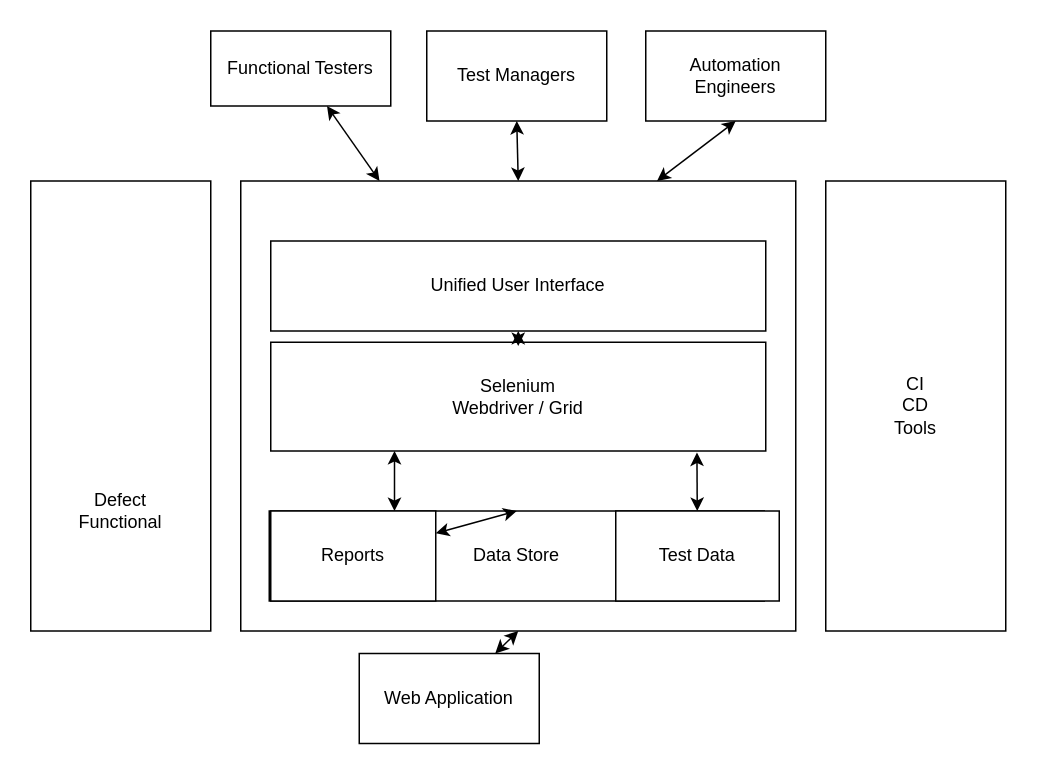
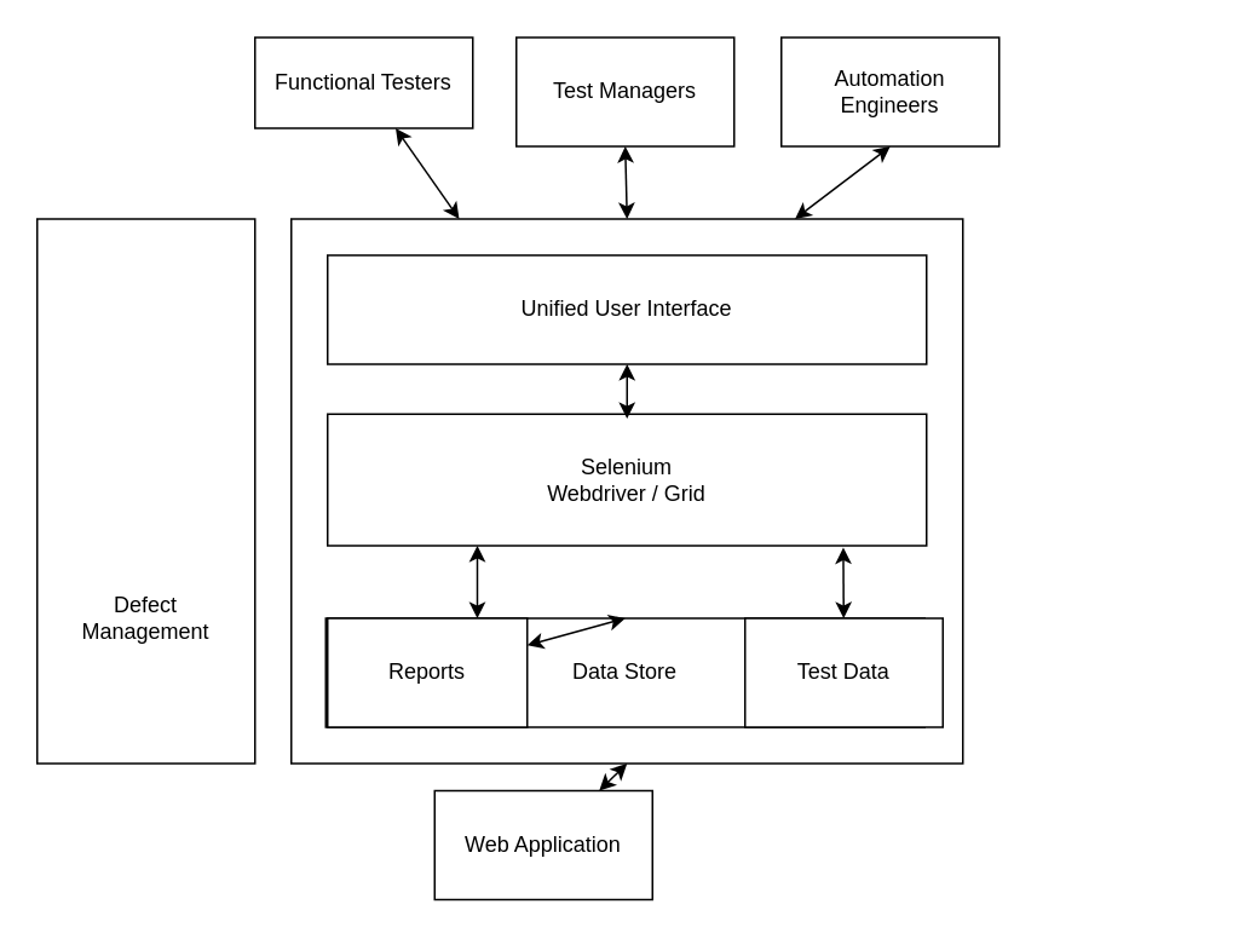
- <mxCell id="6" value="Unified User Interface" style="rounded=0;whiteSpace=wrap;html=1;" vertex="1" parent="1"><mxGeometry x="180" y="160" width="330" height="60" as="geometry" /></mxCell>
+ <mxCell id="6" value="Unified User Interface" style="rounded=0;whiteSpace=wrap;html=1;" vertex="1" parent="1"><mxGeometry x="180" y="140" width="330" height="60" as="geometry" /></mxCell>
- <mxCell id="4" value="CI&lt;br&gt;CD&lt;br&gt;Tools" style="rounded=0;whiteSpace=wrap;html=1;" vertex="1" parent="1"><mxGeometry x="550" y="120" width="120" height="300" as="geometry" /></mxCell>
- <mxCell id="5" value="Defect Functional" style="text;html=1;strokeColor=none;fillColor=none;align=center;verticalAlign=middle;whiteSpace=wrap;rounded=0;" vertex="1" parent="1"><mxGeometry x="60" y="330" width="40" height="20" as="geometry" /></mxCell>
+ <mxCell id="5" value="Defect Management" style="text;html=1;strokeColor=none;fillColor=none;align=center;verticalAlign=middle;whiteSpace=wrap;rounded=0;" vertex="1" parent="1"><mxGeometry x="60" y="330" width="40" height="20" as="geometry" /></mxCell>
